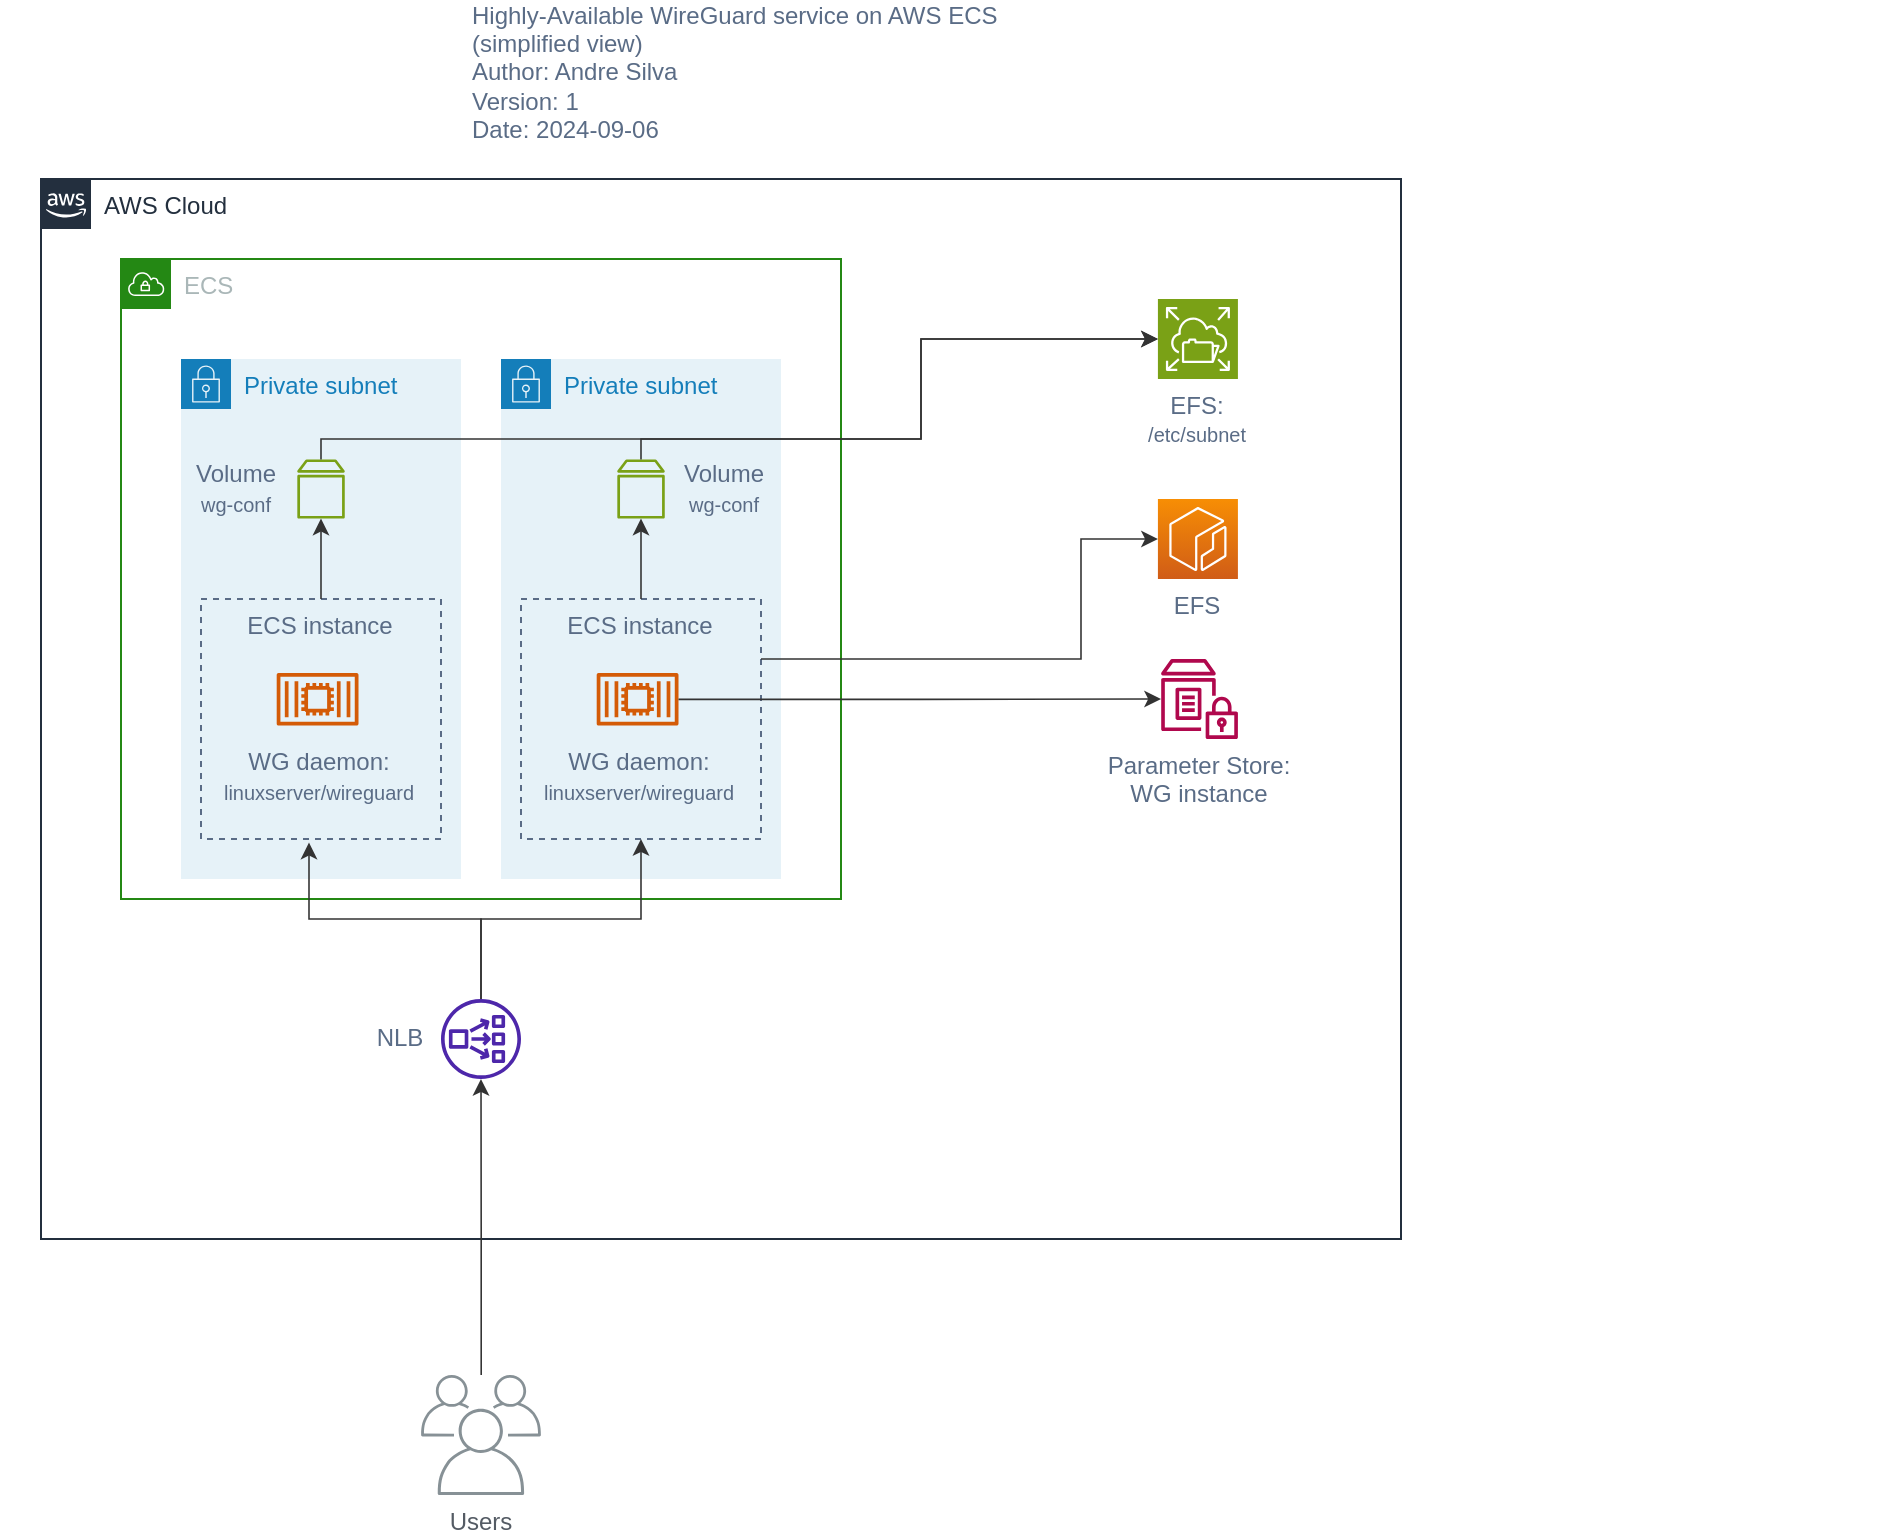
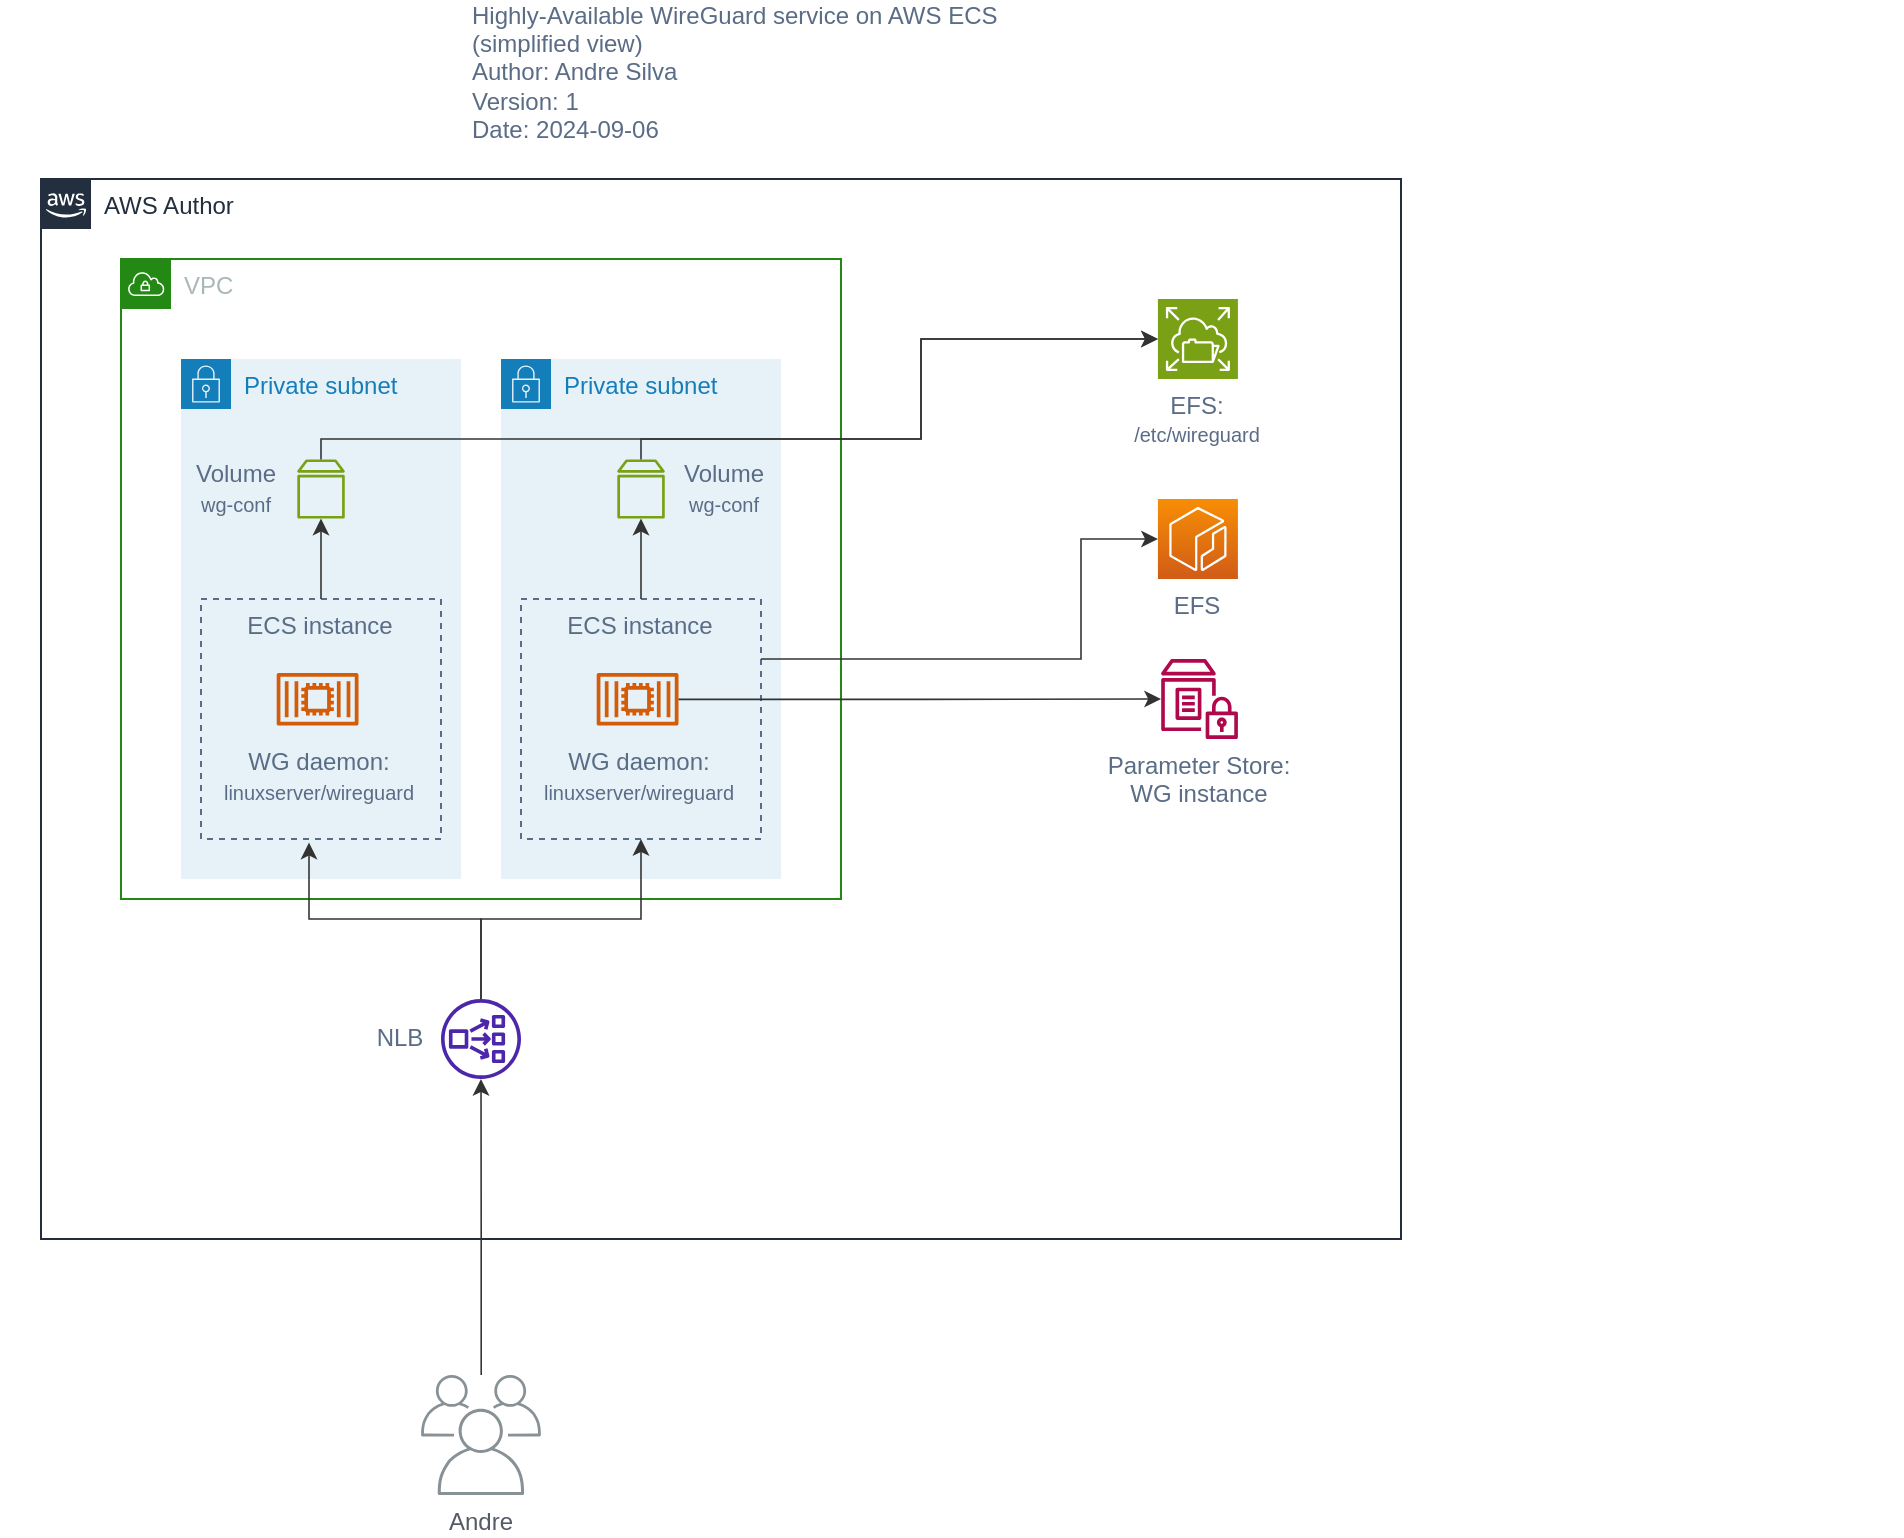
- <mxCell id="3" value="AWS Cloud" style="points=[[0,0],[0.25,0],[0.5,0],[0.75,0],[1,0],[1,0.25],[1,0.5],[1,0.75],[1,1],[0.75,1],[0.5,1],[0.25,1],[0,1],[0,0.75],[0,0.5],[0,0.25]];outlineConnect=0;gradientColor=none;html=1;whiteSpace=wrap;fontSize=12;fontStyle=0;container=1;pointerEvents=0;collapsible=0;recursiveResize=0;shape=mxgraph.aws4.group;grIcon=mxgraph.aws4.group_aws_cloud_alt;strokeColor=#232F3E;fillColor=none;verticalAlign=top;align=left;spacingLeft=30;fontColor=#232F3E;dashed=0;" parent="2" vertex="1"><mxGeometry width="680" height="530" as="geometry" /></mxCell>
+ <mxCell id="3" value="AWS Author" style="points=[[0,0],[0.25,0],[0.5,0],[0.75,0],[1,0],[1,0.25],[1,0.5],[1,0.75],[1,1],[0.75,1],[0.5,1],[0.25,1],[0,1],[0,0.75],[0,0.5],[0,0.25]];outlineConnect=0;gradientColor=none;html=1;whiteSpace=wrap;fontSize=12;fontStyle=0;container=1;pointerEvents=0;collapsible=0;recursiveResize=0;shape=mxgraph.aws4.group;grIcon=mxgraph.aws4.group_aws_cloud_alt;strokeColor=#232F3E;fillColor=none;verticalAlign=top;align=left;spacingLeft=30;fontColor=#232F3E;dashed=0;" parent="2" vertex="1"><mxGeometry width="680" height="530" as="geometry" /></mxCell>
- <mxCell id="4" value="ECS" style="points=[[0,0],[0.25,0],[0.5,0],[0.75,0],[1,0],[1,0.25],[1,0.5],[1,0.75],[1,1],[0.75,1],[0.5,1],[0.25,1],[0,1],[0,0.75],[0,0.5],[0,0.25]];outlineConnect=0;gradientColor=none;html=1;whiteSpace=wrap;fontSize=12;fontStyle=0;container=1;pointerEvents=0;collapsible=0;recursiveResize=0;shape=mxgraph.aws4.group;grIcon=mxgraph.aws4.group_vpc;strokeColor=#248814;fillColor=none;verticalAlign=top;align=left;spacingLeft=30;fontColor=#AAB7B8;dashed=0;" parent="3" vertex="1"><mxGeometry x="40" y="40" width="360" height="320" as="geometry" /></mxCell>
+ <mxCell id="4" value="VPC" style="points=[[0,0],[0.25,0],[0.5,0],[0.75,0],[1,0],[1,0.25],[1,0.5],[1,0.75],[1,1],[0.75,1],[0.5,1],[0.25,1],[0,1],[0,0.75],[0,0.5],[0,0.25]];outlineConnect=0;gradientColor=none;html=1;whiteSpace=wrap;fontSize=12;fontStyle=0;container=1;pointerEvents=0;collapsible=0;recursiveResize=0;shape=mxgraph.aws4.group;grIcon=mxgraph.aws4.group_vpc;strokeColor=#248814;fillColor=none;verticalAlign=top;align=left;spacingLeft=30;fontColor=#AAB7B8;dashed=0;" parent="3" vertex="1"><mxGeometry x="40" y="40" width="360" height="320" as="geometry" /></mxCell>
- <mxCell id="30" value="&lt;font color=&quot;#5a6c86&quot;&gt;EFS:&lt;/font&gt;&lt;div&gt;&lt;font color=&quot;#5a6c86&quot; style=&quot;font-size: 10px;&quot;&gt;/etc/subnet&lt;/font&gt;&lt;/div&gt;" style="sketch=0;points=[[0,0,0],[0.25,0,0],[0.5,0,0],[0.75,0,0],[1,0,0],[0,1,0],[0.25,1,0],[0.5,1,0],[0.75,1,0],[1,1,0],[0,0.25,0],[0,0.5,0],[0,0.75,0],[1,0.25,0],[1,0.5,0],[1,0.75,0]];outlineConnect=0;fontColor=#232F3E;fillColor=#7AA116;strokeColor=#ffffff;dashed=0;verticalLabelPosition=bottom;verticalAlign=top;align=center;html=1;fontSize=12;fontStyle=0;aspect=fixed;shape=mxgraph.aws4.resourceIcon;resIcon=mxgraph.aws4.elastic_file_system;fontFamily=Helvetica;labelBackgroundColor=default;" vertex="1" parent="2"><mxGeometry x="558.46" y="60" width="40" height="40" as="geometry" /></mxCell>
+ <mxCell id="30" value="&lt;font color=&quot;#5a6c86&quot;&gt;EFS:&lt;/font&gt;&lt;div&gt;&lt;font color=&quot;#5a6c86&quot; style=&quot;font-size: 10px;&quot;&gt;/etc/wireguard&lt;/font&gt;&lt;/div&gt;" style="sketch=0;points=[[0,0,0],[0.25,0,0],[0.5,0,0],[0.75,0,0],[1,0,0],[0,1,0],[0.25,1,0],[0.5,1,0],[0.75,1,0],[1,1,0],[0,0.25,0],[0,0.5,0],[0,0.75,0],[1,0.25,0],[1,0.5,0],[1,0.75,0]];outlineConnect=0;fontColor=#232F3E;fillColor=#7AA116;strokeColor=#ffffff;dashed=0;verticalLabelPosition=bottom;verticalAlign=top;align=center;html=1;fontSize=12;fontStyle=0;aspect=fixed;shape=mxgraph.aws4.resourceIcon;resIcon=mxgraph.aws4.elastic_file_system;fontFamily=Helvetica;labelBackgroundColor=default;" vertex="1" parent="2"><mxGeometry x="558.46" y="60" width="40" height="40" as="geometry" /></mxCell>
- <mxCell id="25" value="Users" style="sketch=0;outlineConnect=0;gradientColor=none;fontColor=#545B64;strokeColor=none;fillColor=#879196;dashed=0;verticalLabelPosition=bottom;verticalAlign=top;align=center;html=1;fontSize=12;fontStyle=0;aspect=fixed;shape=mxgraph.aws4.illustration_users;pointerEvents=1;fontFamily=Helvetica;" parent="2" vertex="1"><mxGeometry x="190" y="598" width="60" height="60" as="geometry" /></mxCell>
+ <mxCell id="25" value="Andre" style="sketch=0;outlineConnect=0;gradientColor=none;fontColor=#545B64;strokeColor=none;fillColor=#879196;dashed=0;verticalLabelPosition=bottom;verticalAlign=top;align=center;html=1;fontSize=12;fontStyle=0;aspect=fixed;shape=mxgraph.aws4.illustration_users;pointerEvents=1;fontFamily=Helvetica;" parent="2" vertex="1"><mxGeometry x="190" y="598" width="60" height="60" as="geometry" /></mxCell>
